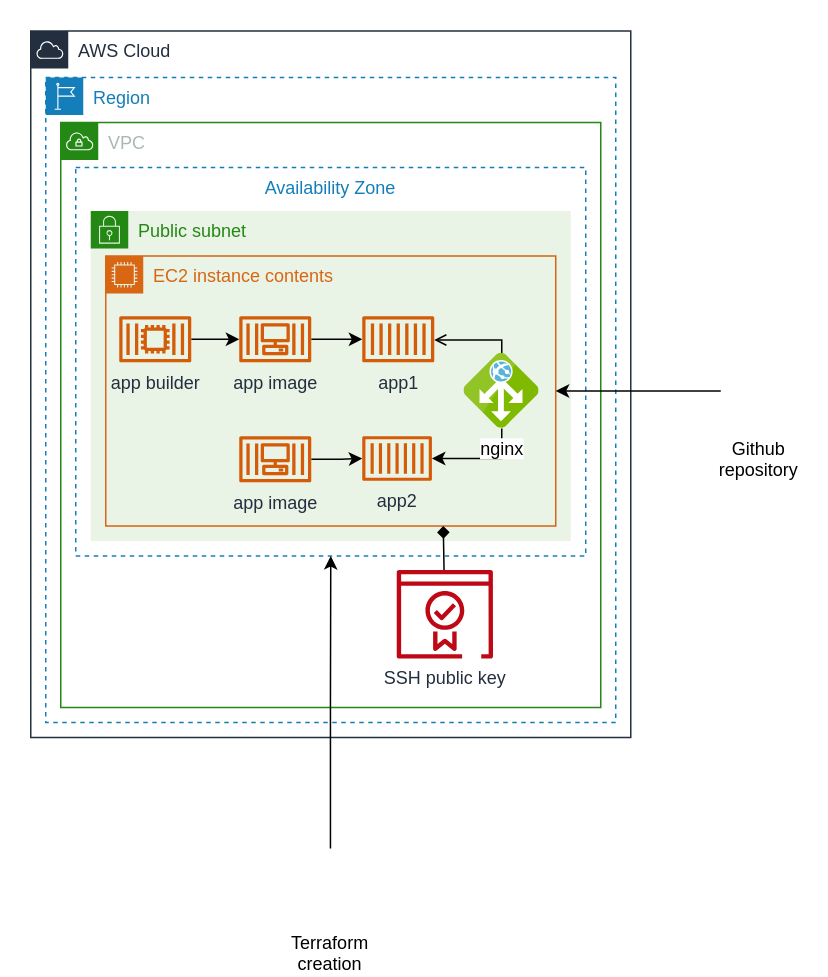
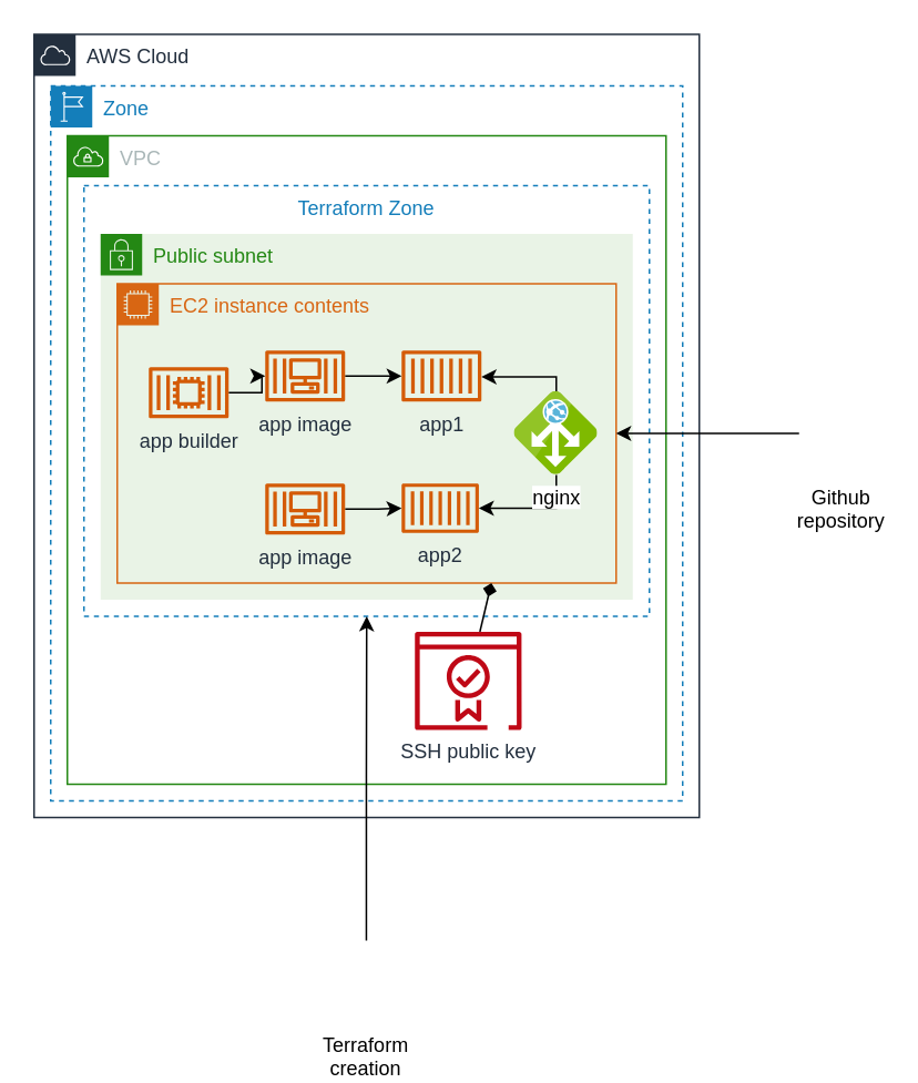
- <mxCell id="16" value="Region" style="points=[[0,0],[0.25,0],[0.5,0],[0.75,0],[1,0],[1,0.25],[1,0.5],[1,0.75],[1,1],[0.75,1],[0.5,1],[0.25,1],[0,1],[0,0.75],[0,0.5],[0,0.25]];outlineConnect=0;gradientColor=none;html=1;whiteSpace=wrap;fontSize=12;fontStyle=0;container=1;pointerEvents=0;collapsible=0;recursiveResize=0;shape=mxgraph.aws4.group;grIcon=mxgraph.aws4.group_region;strokeColor=#147EBA;fillColor=none;verticalAlign=top;align=left;spacingLeft=30;fontColor=#147EBA;dashed=1;" parent="1" vertex="1"><mxGeometry x="30" y="51" width="380" height="430" as="geometry" /></mxCell>
+ <mxCell id="16" value="Zone" style="points=[[0,0],[0.25,0],[0.5,0],[0.75,0],[1,0],[1,0.25],[1,0.5],[1,0.75],[1,1],[0.75,1],[0.5,1],[0.25,1],[0,1],[0,0.75],[0,0.5],[0,0.25]];outlineConnect=0;gradientColor=none;html=1;whiteSpace=wrap;fontSize=12;fontStyle=0;container=1;pointerEvents=0;collapsible=0;recursiveResize=0;shape=mxgraph.aws4.group;grIcon=mxgraph.aws4.group_region;strokeColor=#147EBA;fillColor=none;verticalAlign=top;align=left;spacingLeft=30;fontColor=#147EBA;dashed=1;" parent="1" vertex="1"><mxGeometry x="30" y="51" width="380" height="430" as="geometry" /></mxCell>
- <mxCell id="2" value="Availability Zone" style="fillColor=none;strokeColor=#147EBA;dashed=1;verticalAlign=top;fontStyle=0;fontColor=#147EBA;" parent="1" vertex="1"><mxGeometry x="50" y="111" width="340" height="259" as="geometry" /></mxCell>
+ <mxCell id="2" value="Terraform Zone" style="fillColor=none;strokeColor=#147EBA;dashed=1;verticalAlign=top;fontStyle=0;fontColor=#147EBA;" parent="1" vertex="1"><mxGeometry x="50" y="111" width="340" height="259" as="geometry" /></mxCell>
- <mxCell id="10" value="app builder" style="sketch=0;outlineConnect=0;fontColor=#232F3E;gradientColor=none;fillColor=#D45B07;strokeColor=none;dashed=0;verticalLabelPosition=bottom;verticalAlign=top;align=center;html=1;fontSize=12;fontStyle=0;aspect=fixed;pointerEvents=1;shape=mxgraph.aws4.container_2;" parent="1" vertex="1"><mxGeometry x="79" y="210" width="48" height="31" as="geometry" /></mxCell>
+ <mxCell id="10" value="app builder" style="sketch=0;outlineConnect=0;fontColor=#232F3E;gradientColor=none;fillColor=#D45B07;strokeColor=none;dashed=0;verticalLabelPosition=bottom;verticalAlign=top;align=center;html=1;fontSize=12;fontStyle=0;aspect=fixed;pointerEvents=1;shape=mxgraph.aws4.container_2;" parent="1" vertex="1"><mxGeometry x="89" y="220" width="48" height="31" as="geometry" /></mxCell>
- <mxCell id="21" style="edgeStyle=orthogonalEdgeStyle;rounded=0;orthogonalLoop=1;jettySize=auto;html=1;endArrow=open;" parent="1" source="23" target="11" edge="1"><mxGeometry relative="1" as="geometry"><Array as="points"><mxPoint x="334" y="226" /></Array></mxGeometry></mxCell>
+ <mxCell id="21" style="edgeStyle=orthogonalEdgeStyle;rounded=0;orthogonalLoop=1;jettySize=auto;html=1;" parent="1" source="23" target="11" edge="1"><mxGeometry relative="1" as="geometry"><Array as="points"><mxPoint x="334" y="226" /></Array></mxGeometry></mxCell>
- <mxCell id="17" value="SSH public key" style="sketch=0;outlineConnect=0;fontColor=#232F3E;gradientColor=none;fillColor=#BF0816;strokeColor=none;dashed=0;verticalLabelPosition=bottom;verticalAlign=top;align=center;html=1;fontSize=12;fontStyle=0;aspect=fixed;pointerEvents=1;shape=mxgraph.aws4.certificate_manager_2;" parent="16" vertex="1"><mxGeometry x="234" y="328.23" width="64.17" height="59.23" as="geometry" /></mxCell>
+ <mxCell id="17" value="SSH public key" style="sketch=0;outlineConnect=0;fontColor=#232F3E;gradientColor=none;fillColor=#BF0816;strokeColor=none;dashed=0;verticalLabelPosition=bottom;verticalAlign=top;align=center;html=1;fontSize=12;fontStyle=0;aspect=fixed;pointerEvents=1;shape=mxgraph.aws4.certificate_manager_2;" parent="16" vertex="1"><mxGeometry x="219" y="328.23" width="64.17" height="59.23" as="geometry" /></mxCell>
